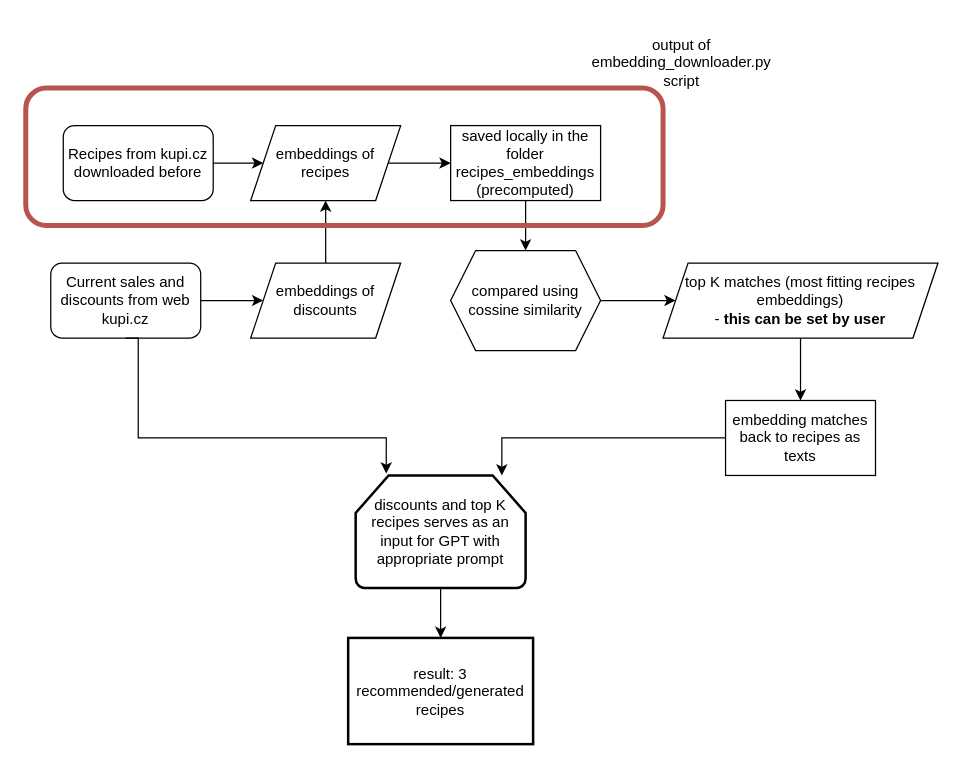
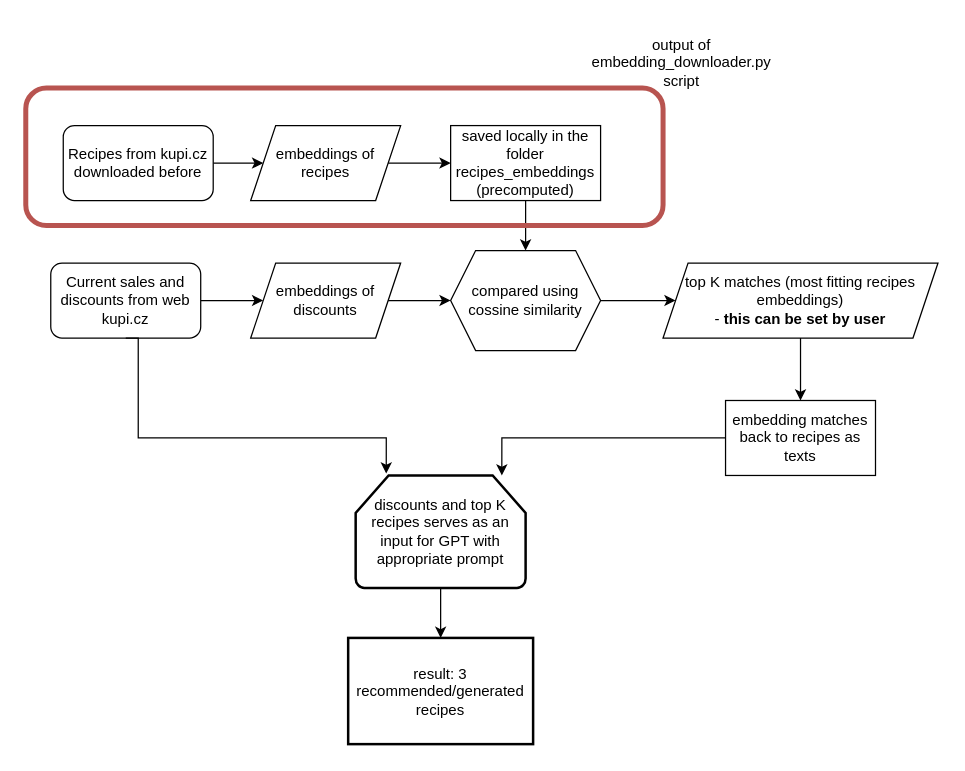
- <mxCell id="10" value="" style="edgeStyle=orthogonalEdgeStyle;rounded=0;orthogonalLoop=1;jettySize=auto;html=1;" edge="1" parent="1" source="11" target="5"><mxGeometry relative="1" as="geometry" /></mxCell>
+ <mxCell id="10" value="" style="edgeStyle=orthogonalEdgeStyle;rounded=0;orthogonalLoop=1;jettySize=auto;html=1;" edge="1" parent="1" source="11" target="13"><mxGeometry relative="1" as="geometry" /></mxCell>
